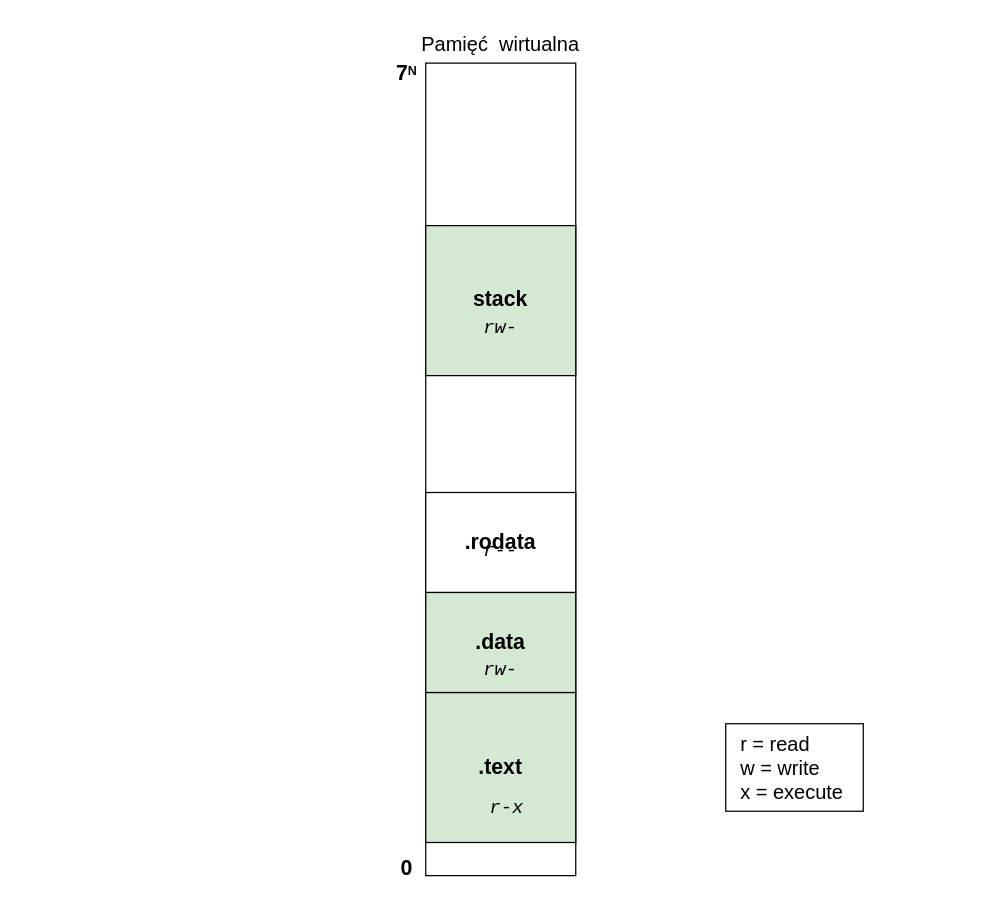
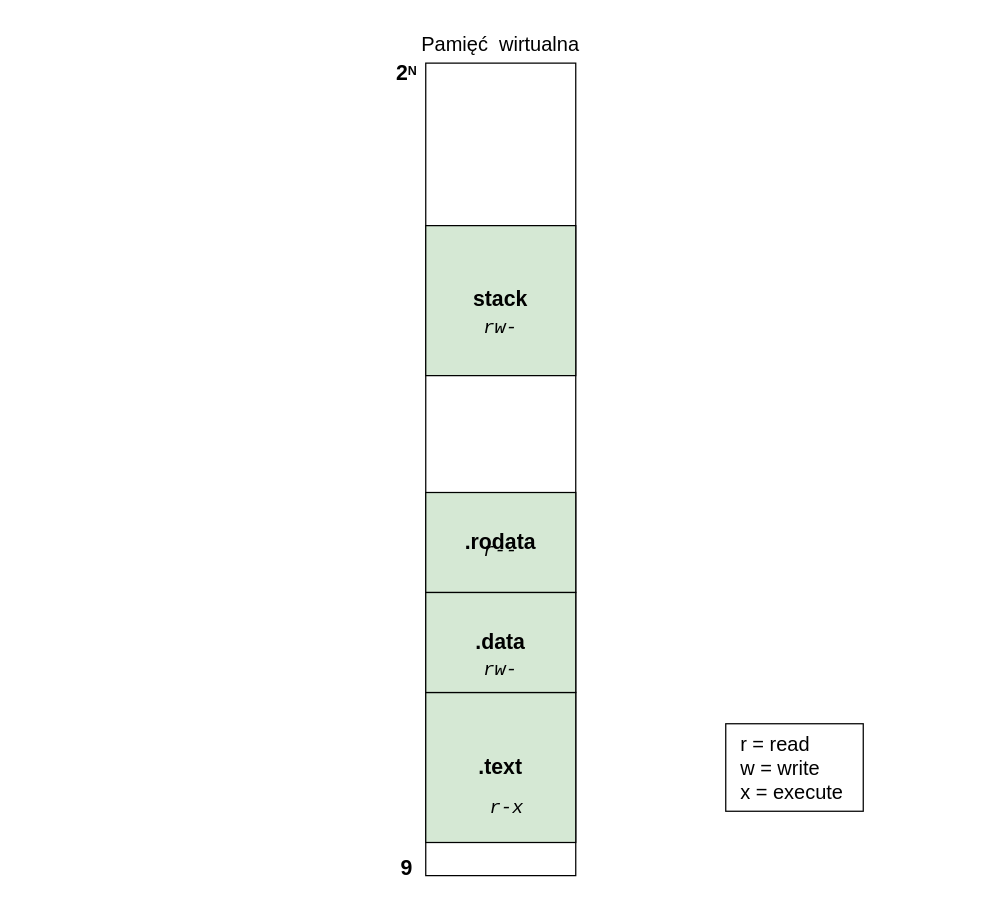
- <mxCell id="6" value="&lt;font style=&quot;font-size: 17px;&quot;&gt;&lt;b style=&quot;font-size: 17px;&quot;&gt;7&lt;/b&gt;&lt;/font&gt;&lt;font size=&quot;1&quot;&gt;&lt;b&gt;&lt;sup style=&quot;font-size: 10px;&quot;&gt;N&lt;/sup&gt;&lt;/b&gt;&lt;/font&gt;" style="text;html=1;align=center;verticalAlign=middle;whiteSpace=wrap;rounded=0;fontSize=17;" parent="1" vertex="1"><mxGeometry x="295" y="44" width="60" height="30" as="geometry" /></mxCell>
+ <mxCell id="6" value="&lt;font style=&quot;font-size: 17px;&quot;&gt;&lt;b style=&quot;font-size: 17px;&quot;&gt;2&lt;/b&gt;&lt;/font&gt;&lt;font size=&quot;1&quot;&gt;&lt;b&gt;&lt;sup style=&quot;font-size: 10px;&quot;&gt;N&lt;/sup&gt;&lt;/b&gt;&lt;/font&gt;" style="text;html=1;align=center;verticalAlign=middle;whiteSpace=wrap;rounded=0;fontSize=17;" parent="1" vertex="1"><mxGeometry x="295" y="44" width="60" height="30" as="geometry" /></mxCell>
- <mxCell id="10" value="&lt;span style=&quot;font-size: 17px;&quot;&gt;&lt;b&gt;.rodata&lt;/b&gt;&lt;/span&gt;" style="rounded=0;whiteSpace=wrap;html=1;fillColor=#ffffff;strokeWidth=1;" parent="1" vertex="1"><mxGeometry x="340" y="393.5" width="120" height="80" as="geometry" /></mxCell>
+ <mxCell id="10" value="&lt;span style=&quot;font-size: 17px;&quot;&gt;&lt;b&gt;.rodata&lt;/b&gt;&lt;/span&gt;" style="rounded=0;whiteSpace=wrap;html=1;fillColor=#D5E8D4;strokeWidth=1;" parent="1" vertex="1"><mxGeometry x="340" y="393.5" width="120" height="80" as="geometry" /></mxCell>
- <mxCell id="5" value="&lt;font style=&quot;font-size: 17px;&quot;&gt;&lt;b&gt;0&lt;/b&gt;&lt;b&gt;&lt;br&gt;&lt;/b&gt;&lt;/font&gt;" style="text;html=1;align=center;verticalAlign=middle;whiteSpace=wrap;rounded=0;" parent="1" vertex="1"><mxGeometry x="295" y="680" width="60" height="30" as="geometry" /></mxCell>
+ <mxCell id="5" value="&lt;font style=&quot;font-size: 17px;&quot;&gt;&lt;b&gt;9&lt;/b&gt;&lt;b&gt;&lt;br&gt;&lt;/b&gt;&lt;/font&gt;" style="text;html=1;align=center;verticalAlign=middle;whiteSpace=wrap;rounded=0;" parent="1" vertex="1"><mxGeometry x="295" y="680" width="60" height="30" as="geometry" /></mxCell>
